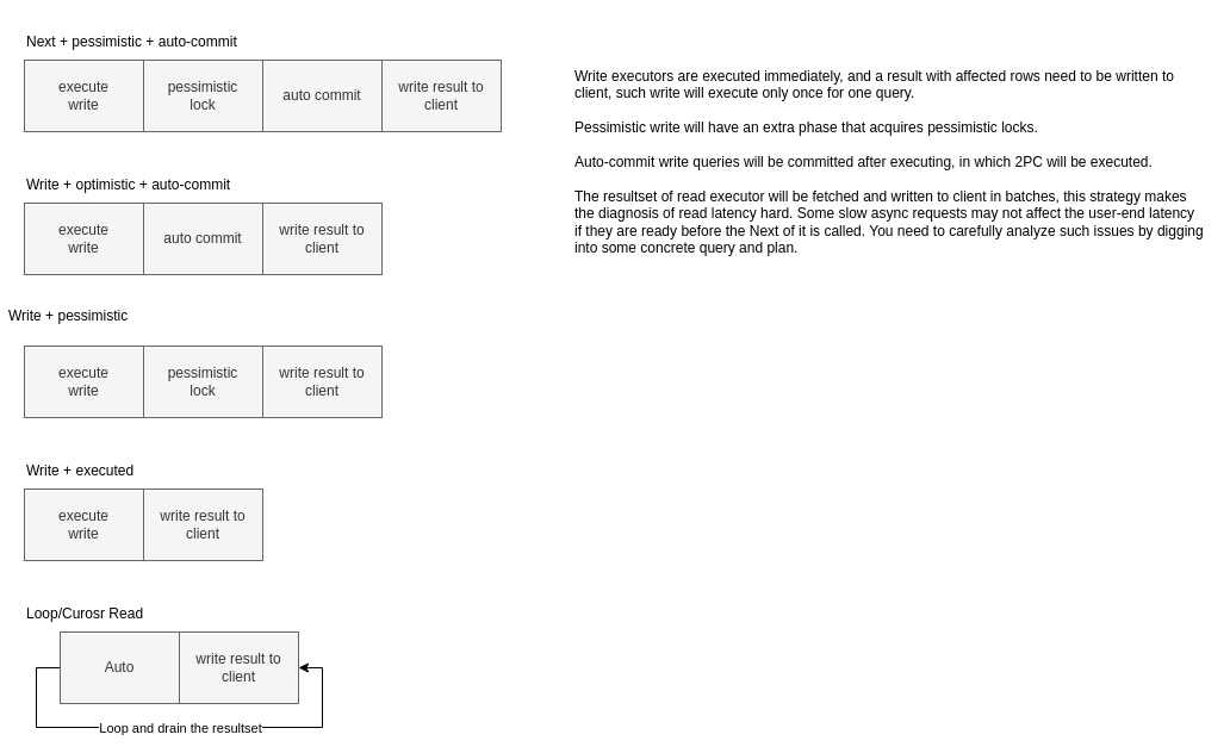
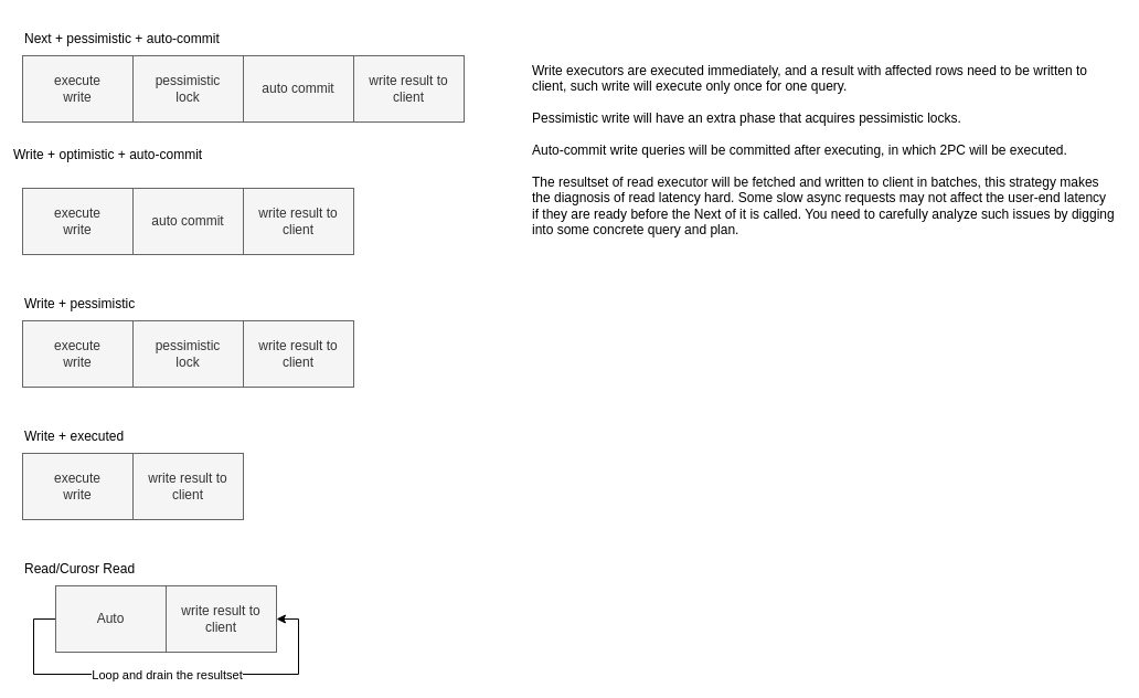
- <mxCell id="9" value="Write + optimistic + auto-commit" style="text;html=1;strokeColor=none;fillColor=none;align=left;verticalAlign=middle;whiteSpace=wrap;rounded=0;" parent="1" vertex="1"><mxGeometry x="20" y="140" width="190" height="30" as="geometry" /></mxCell>
+ <mxCell id="9" value="Write + optimistic + auto-commit" style="text;html=1;strokeColor=none;fillColor=none;align=left;verticalAlign=middle;whiteSpace=wrap;rounded=0;" parent="1" vertex="1"><mxGeometry x="10" y="125" width="190" height="30" as="geometry" /></mxCell>
- <mxCell id="13" value="Write + pessimistic" style="text;html=1;strokeColor=none;fillColor=none;align=left;verticalAlign=middle;whiteSpace=wrap;rounded=0;" parent="1" vertex="1"><mxGeometry x="5" y="250" width="190" height="30" as="geometry" /></mxCell>
+ <mxCell id="13" value="Write + pessimistic" style="text;html=1;strokeColor=none;fillColor=none;align=left;verticalAlign=middle;whiteSpace=wrap;rounded=0;" parent="1" vertex="1"><mxGeometry x="20" y="260" width="190" height="30" as="geometry" /></mxCell>
- <mxCell id="22" value="Loop/Curosr Read" style="text;html=1;strokeColor=none;fillColor=none;align=left;verticalAlign=middle;whiteSpace=wrap;rounded=0;" parent="1" vertex="1"><mxGeometry x="20" y="500" width="170" height="30" as="geometry" /></mxCell>
+ <mxCell id="22" value="Read/Curosr Read" style="text;html=1;strokeColor=none;fillColor=none;align=left;verticalAlign=middle;whiteSpace=wrap;rounded=0;" parent="1" vertex="1"><mxGeometry x="20" y="500" width="170" height="30" as="geometry" /></mxCell>
